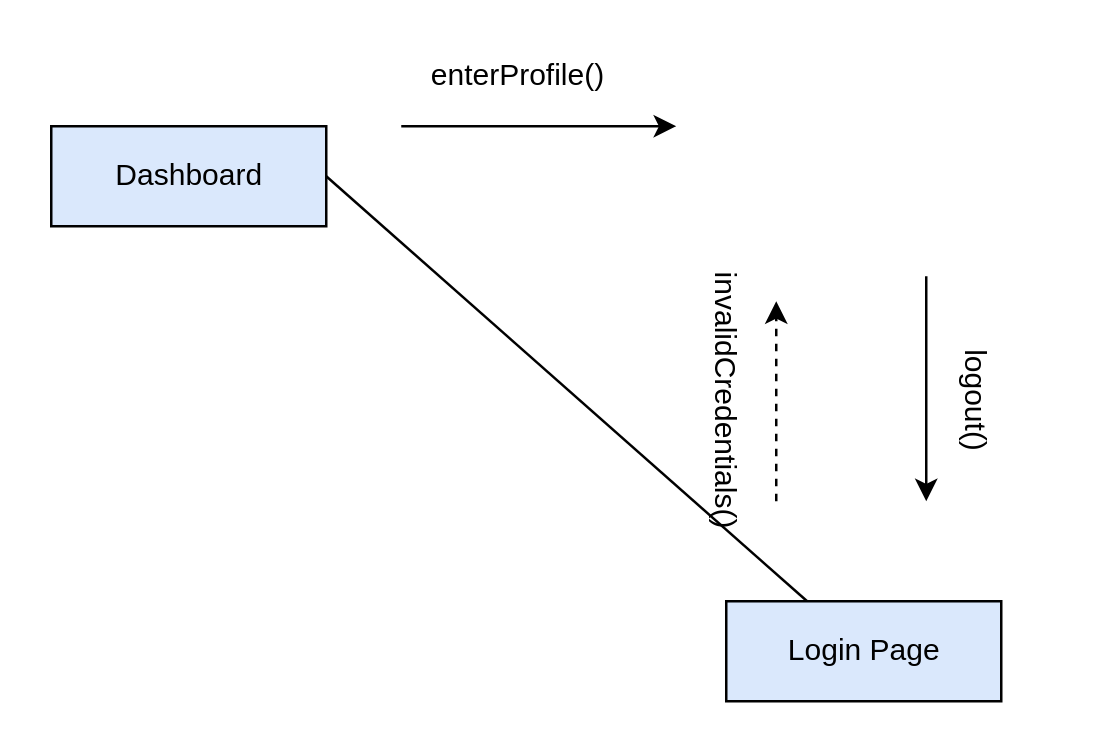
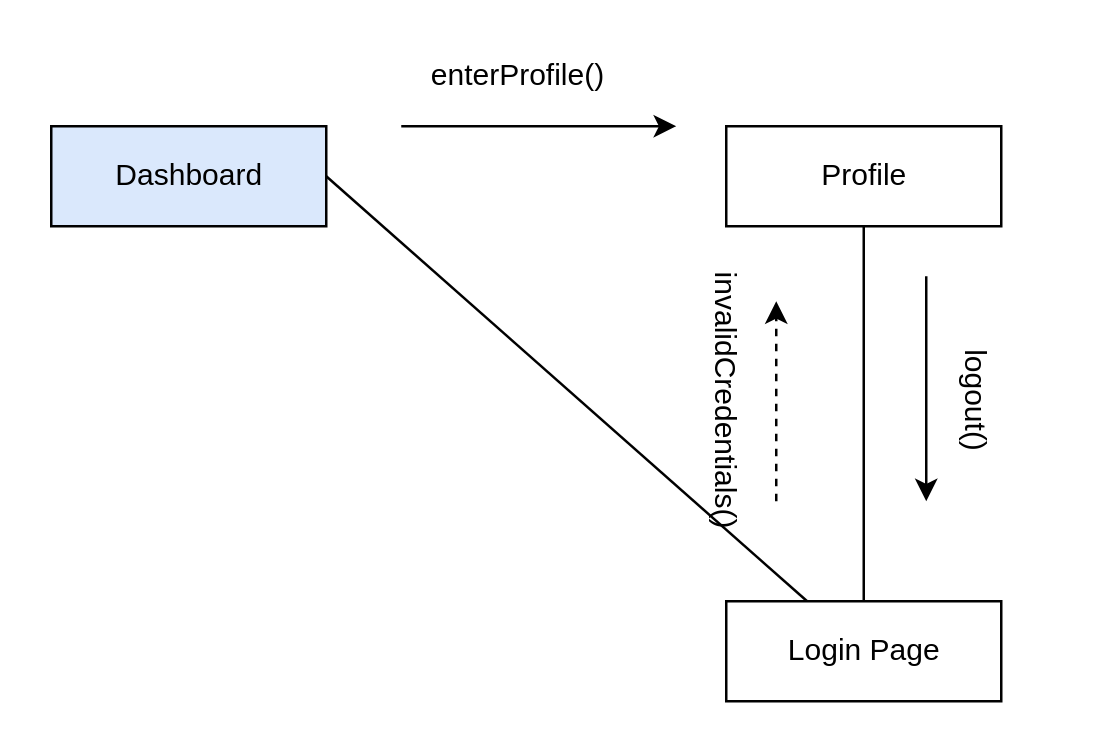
+ <mxCell id="3" value="Profile" style="html=1;" vertex="1" parent="1"><mxGeometry x="290" y="50" width="110" height="40" as="geometry" /></mxCell>
+ <mxCell id="6" value="" style="endArrow=none;html=1;entryX=0.5;entryY=1;entryDx=0;entryDy=0;exitX=0.5;exitY=0;exitDx=0;exitDy=0;" edge="1" parent="1" source="5" target="3"><mxGeometry width="50" height="50" relative="1" as="geometry"><mxPoint x="345" y="140" as="sourcePoint" /><mxPoint x="300" y="80" as="targetPoint" /></mxGeometry></mxCell>
- <mxCell id="5" value="Login Page" style="html=1;fillColor=#dae8fc;" vertex="1" parent="1"><mxGeometry x="290" y="240" width="110" height="40" as="geometry" /></mxCell>
+ <mxCell id="5" value="Login Page" style="html=1;" vertex="1" parent="1"><mxGeometry x="290" y="240" width="110" height="40" as="geometry" /></mxCell>
